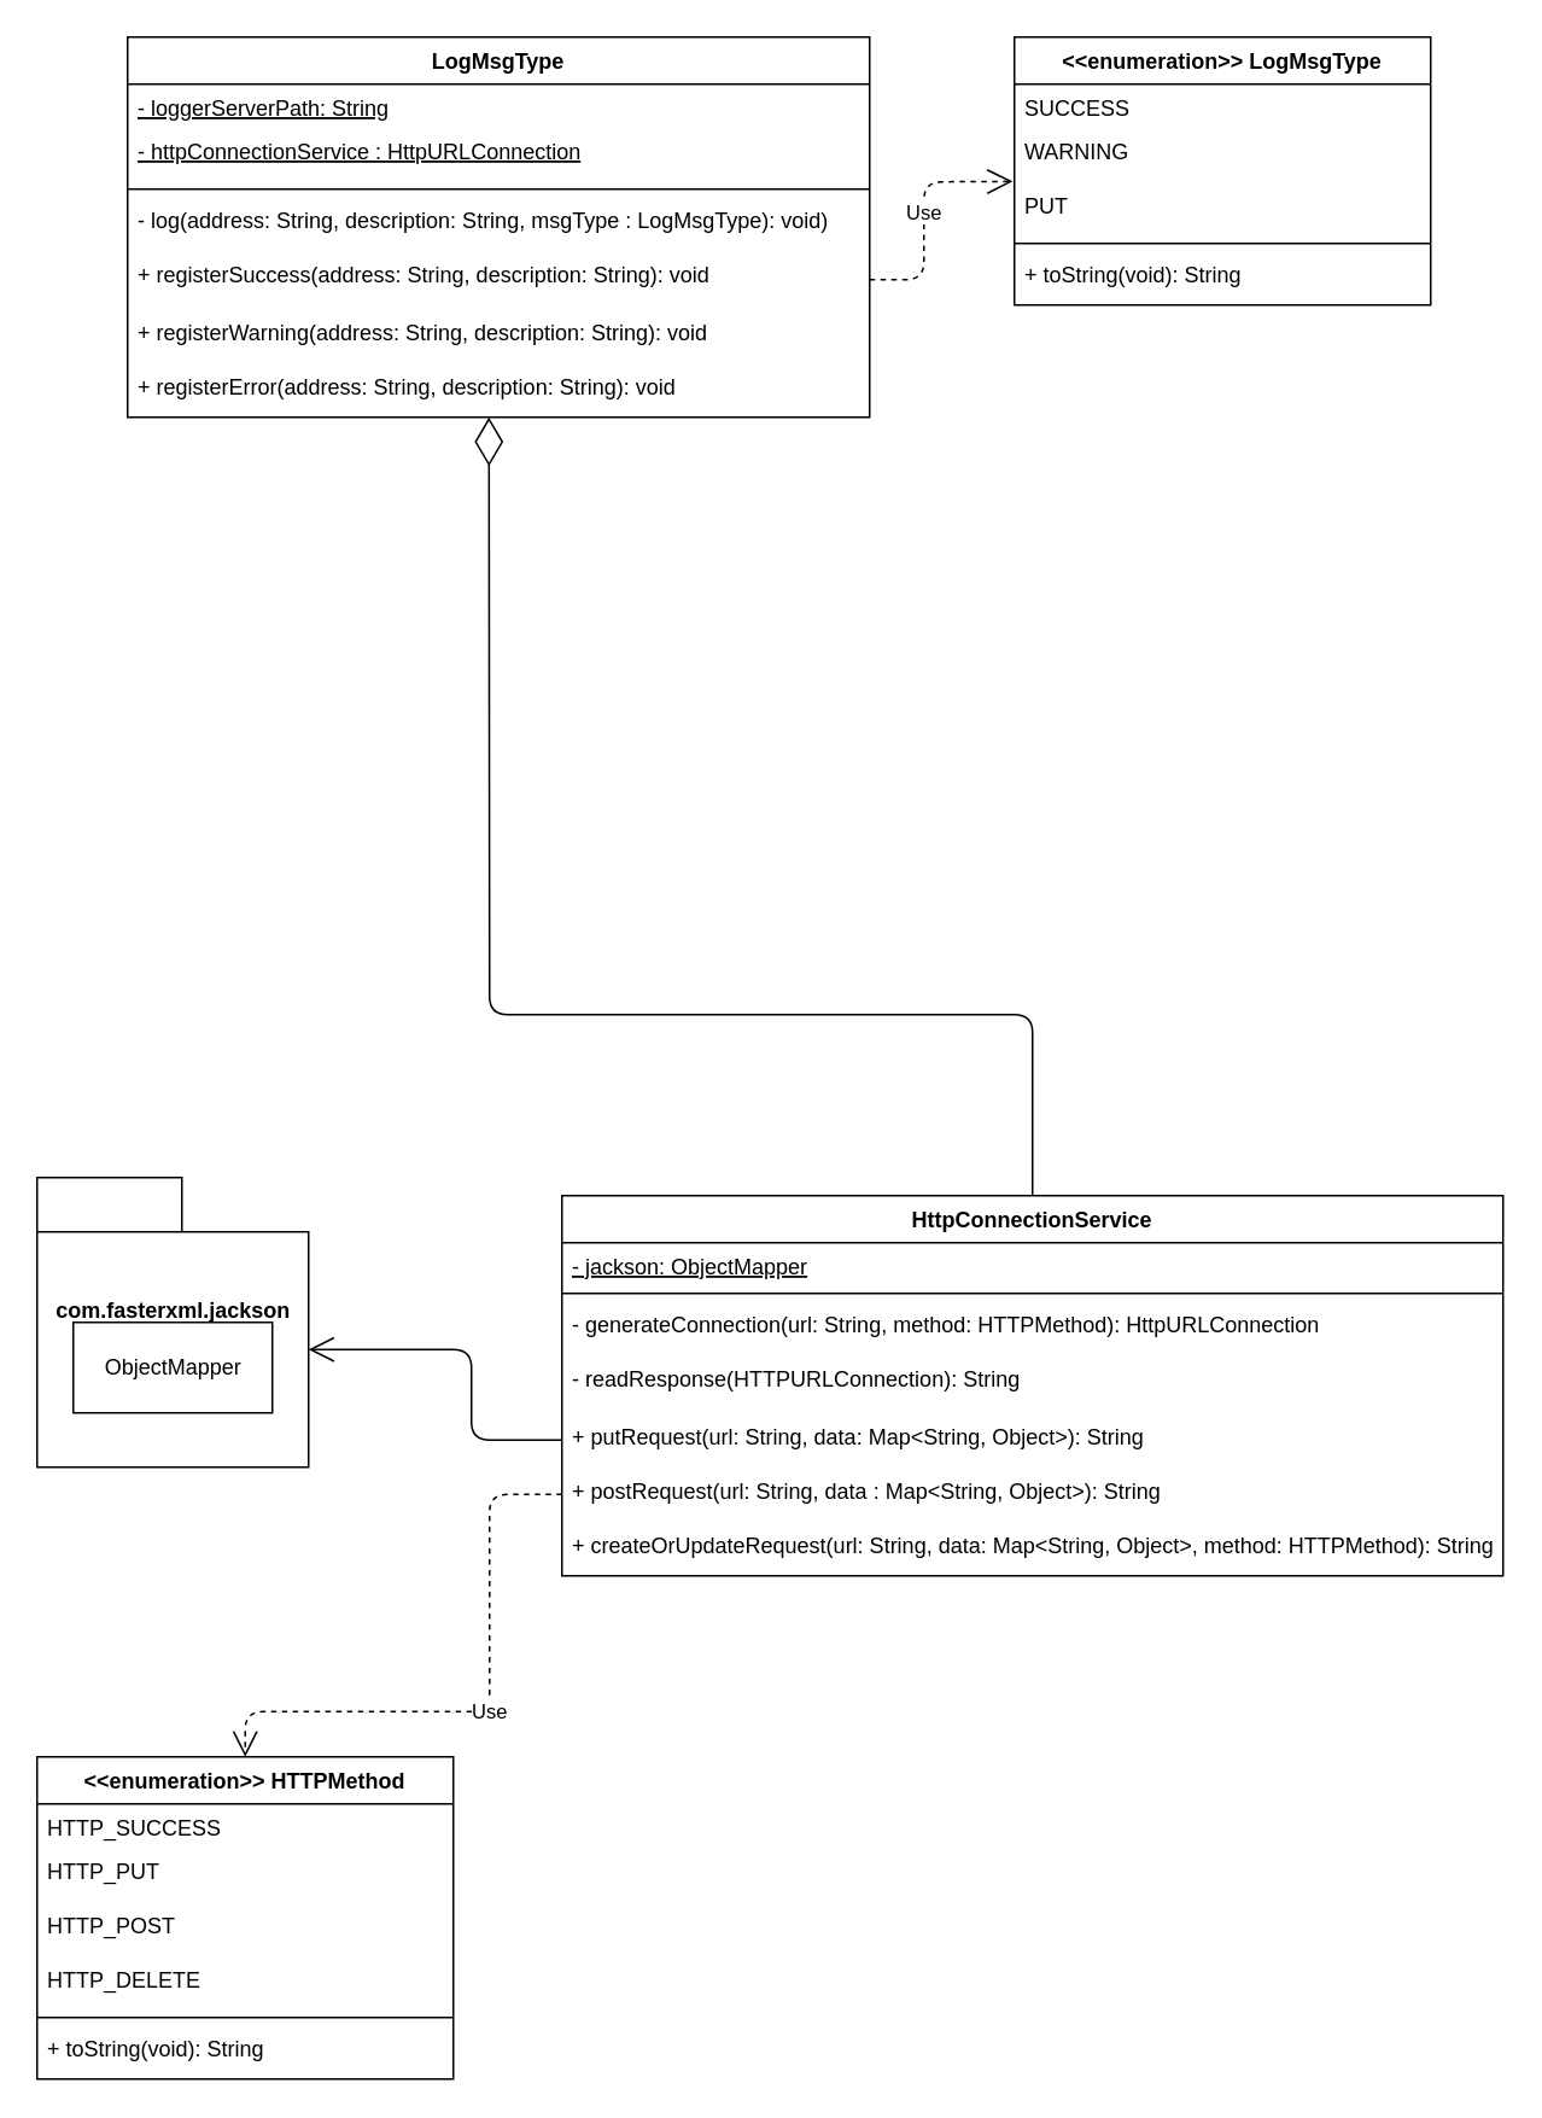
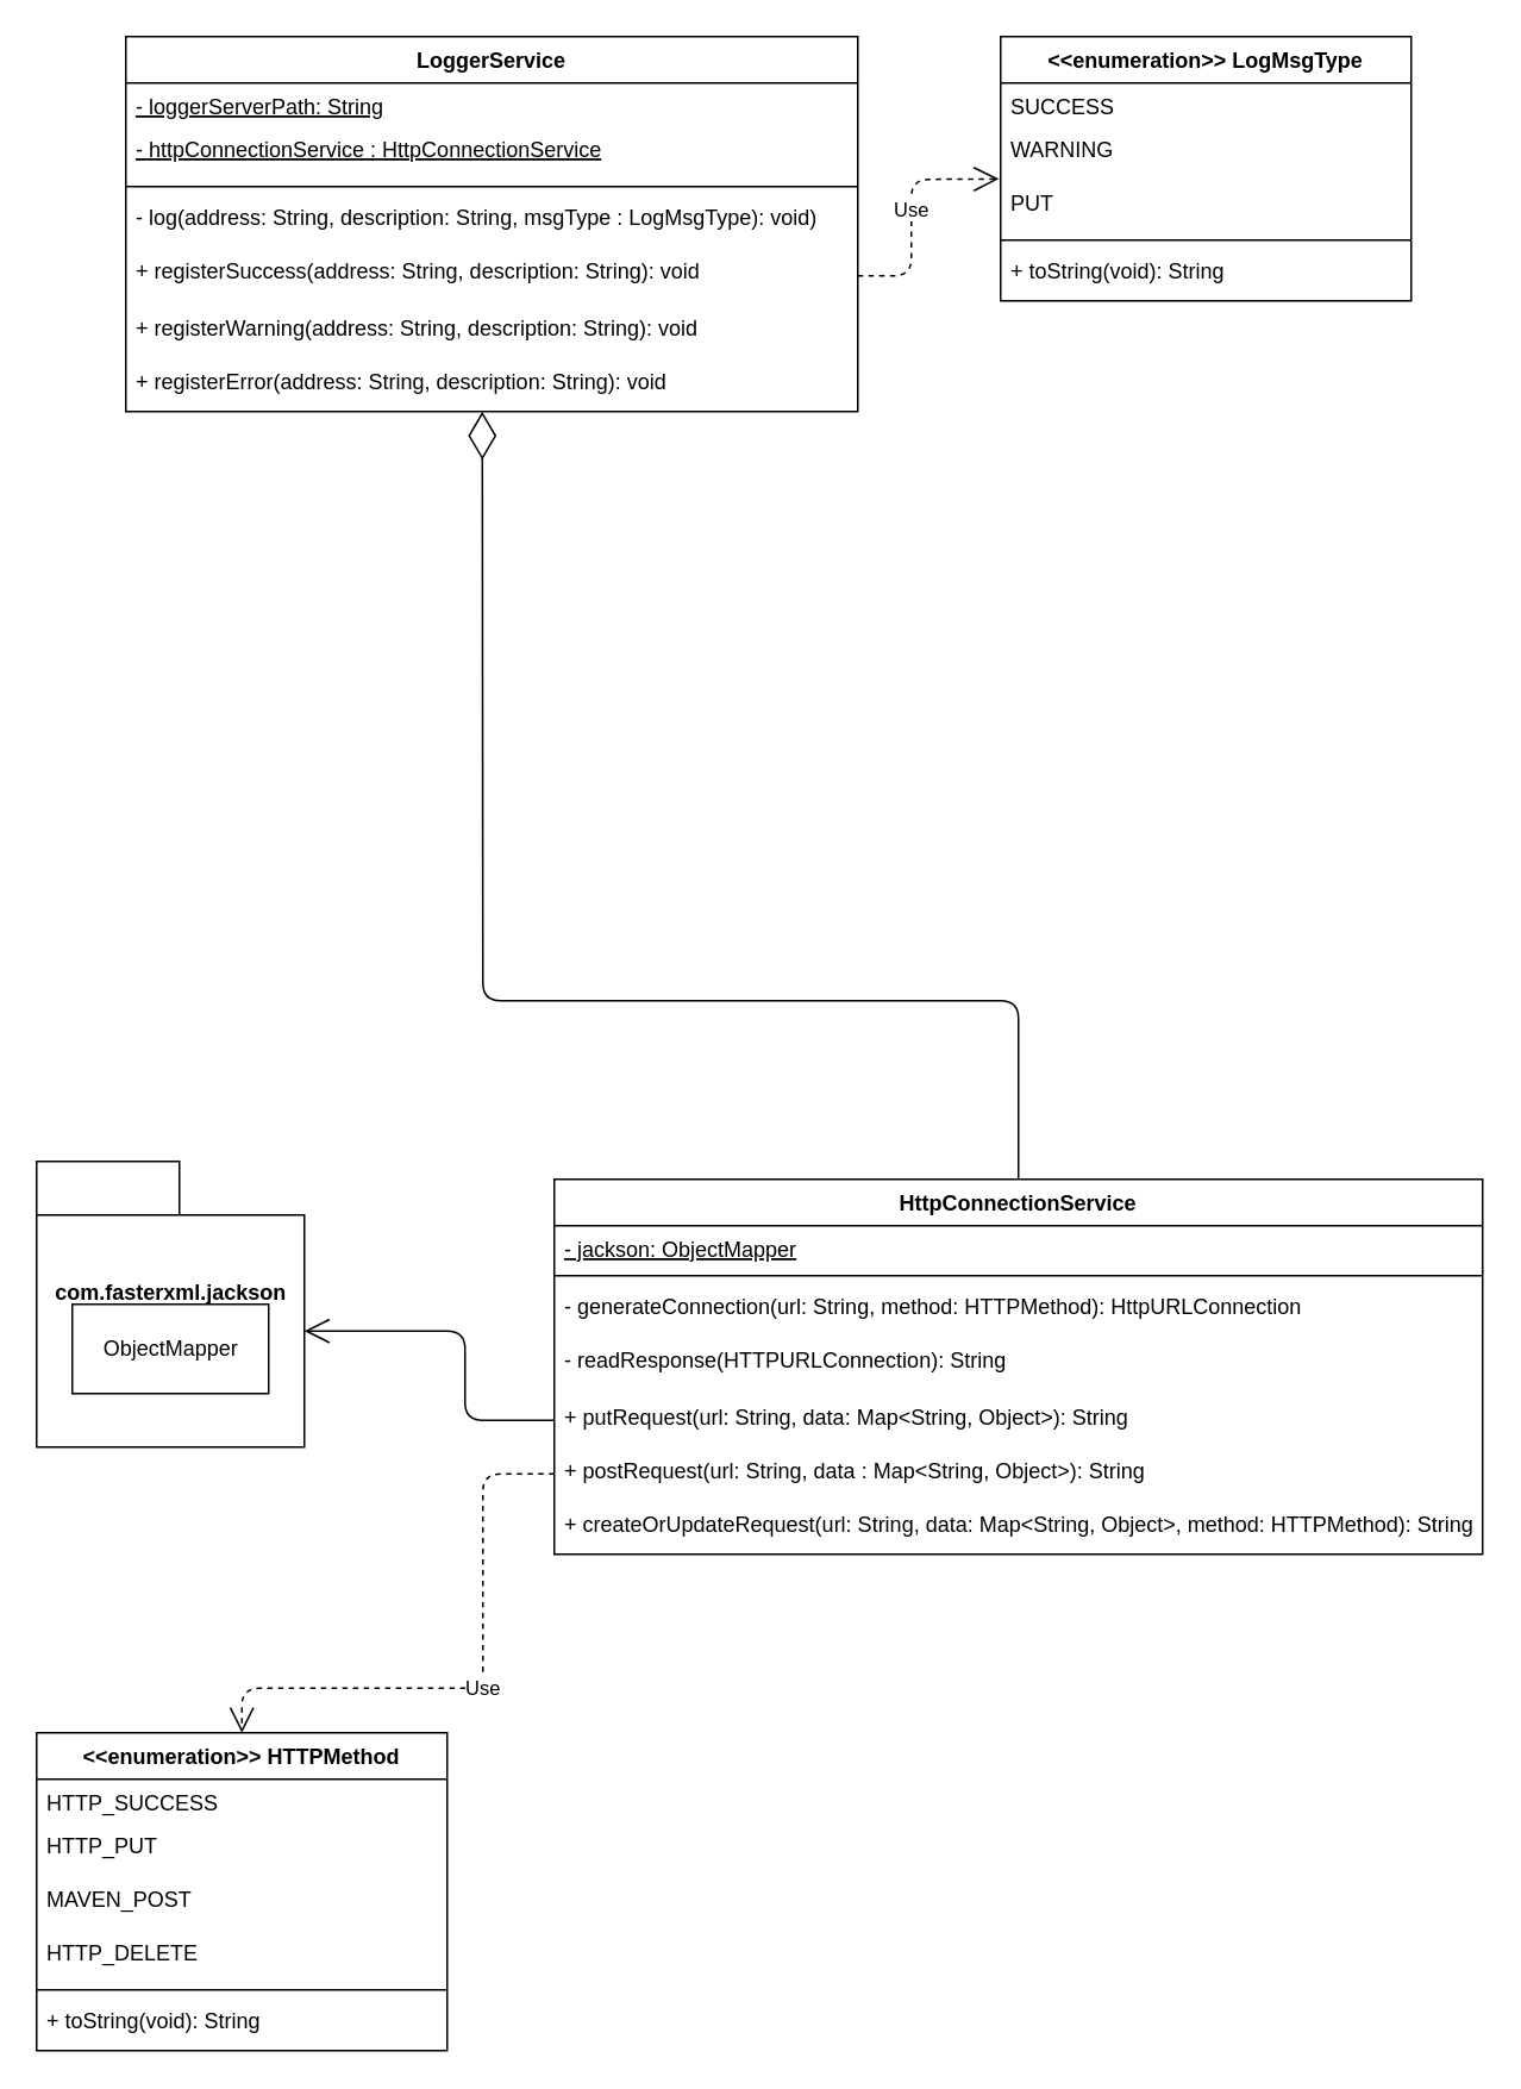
- <mxCell id="8" value="LogMsgType" style="swimlane;fontStyle=1;align=center;verticalAlign=top;childLayout=stackLayout;horizontal=1;startSize=26;horizontalStack=0;resizeParent=1;resizeParentMax=0;resizeLast=0;collapsible=1;marginBottom=0;" vertex="1" parent="1"><mxGeometry x="70" y="20" width="410" height="210" as="geometry"><mxRectangle x="100" y="140" width="140" height="26" as="alternateBounds" /></mxGeometry></mxCell>
+ <mxCell id="8" value="LoggerService" style="swimlane;fontStyle=1;align=center;verticalAlign=top;childLayout=stackLayout;horizontal=1;startSize=26;horizontalStack=0;resizeParent=1;resizeParentMax=0;resizeLast=0;collapsible=1;marginBottom=0;" vertex="1" parent="1"><mxGeometry x="70" y="20" width="410" height="210" as="geometry"><mxRectangle x="100" y="140" width="140" height="26" as="alternateBounds" /></mxGeometry></mxCell>
- <mxCell id="10" value="- httpConnectionService : HttpURLConnection" style="text;strokeColor=none;fillColor=none;align=left;verticalAlign=top;spacingLeft=4;spacingRight=4;overflow=hidden;rotatable=0;points=[[0,0.5],[1,0.5]];portConstraint=eastwest;fontStyle=4" vertex="1" parent="8"><mxGeometry y="50" width="410" height="30" as="geometry" /></mxCell>
+ <mxCell id="10" value="- httpConnectionService : HttpConnectionService" style="text;strokeColor=none;fillColor=none;align=left;verticalAlign=top;spacingLeft=4;spacingRight=4;overflow=hidden;rotatable=0;points=[[0,0.5],[1,0.5]];portConstraint=eastwest;fontStyle=4" vertex="1" parent="8"><mxGeometry y="50" width="410" height="30" as="geometry" /></mxCell>
- <mxCell id="20" value="HTTP_POST" style="text;strokeColor=none;fillColor=none;align=left;verticalAlign=top;spacingLeft=4;spacingRight=4;overflow=hidden;rotatable=0;points=[[0,0.5],[1,0.5]];portConstraint=eastwest;fontStyle=0" vertex="1" parent="17"><mxGeometry y="80" width="230" height="60" as="geometry" /></mxCell>
+ <mxCell id="20" value="MAVEN_POST" style="text;strokeColor=none;fillColor=none;align=left;verticalAlign=top;spacingLeft=4;spacingRight=4;overflow=hidden;rotatable=0;points=[[0,0.5],[1,0.5]];portConstraint=eastwest;fontStyle=0" vertex="1" parent="17"><mxGeometry y="80" width="230" height="60" as="geometry" /></mxCell>
